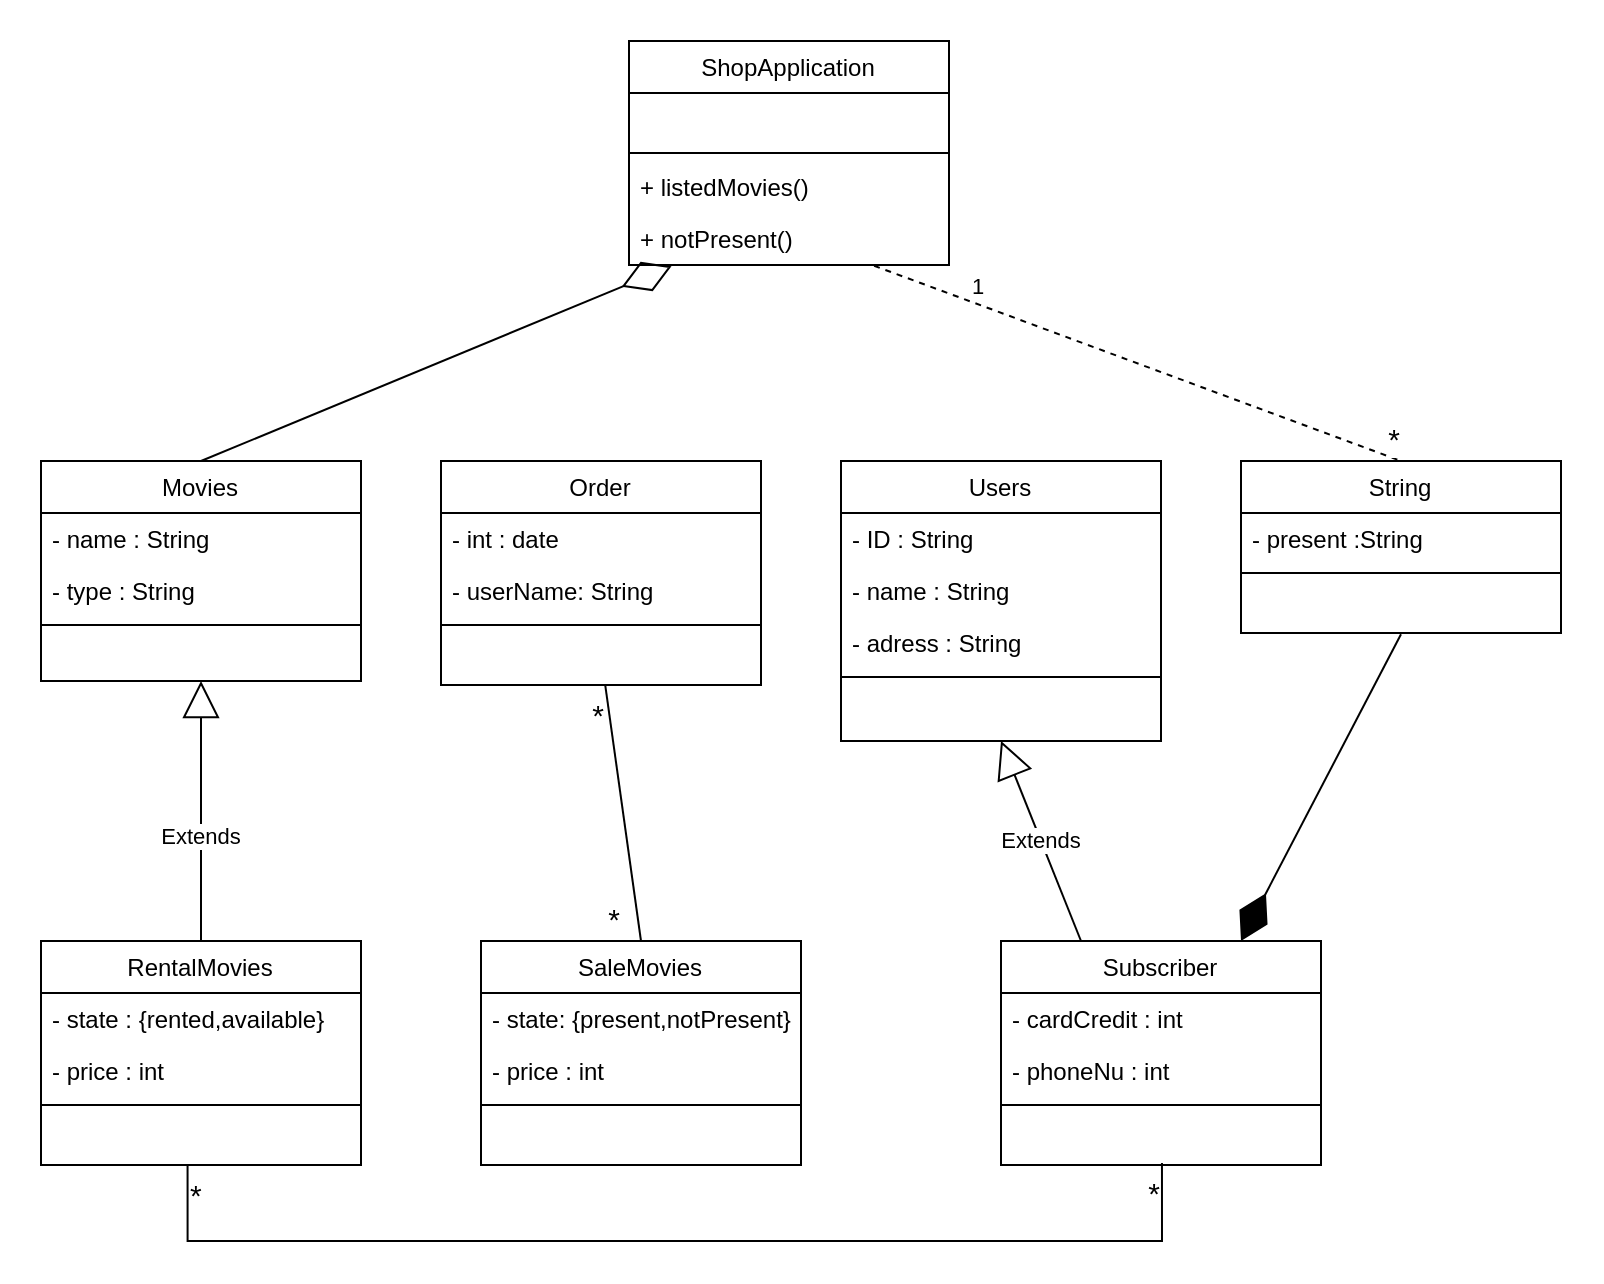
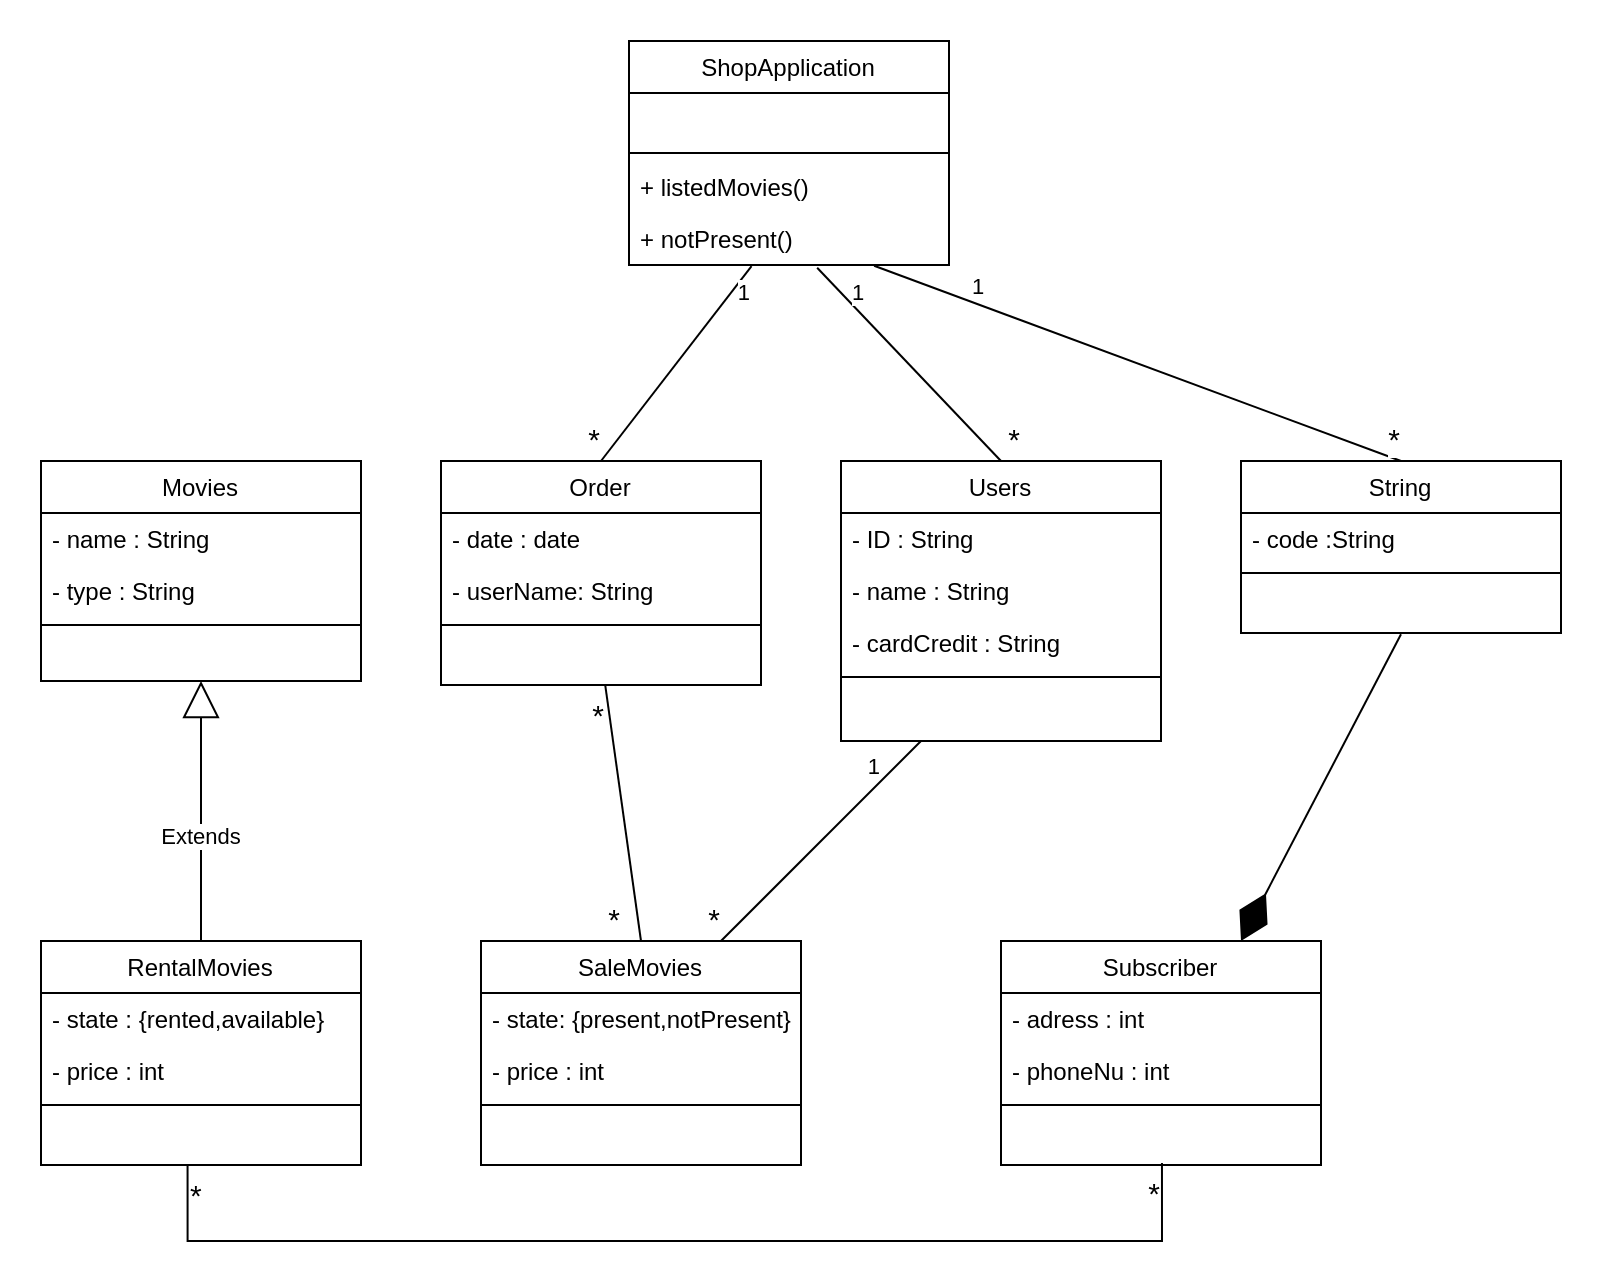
+ <mxCell id="50" value="" style="endArrow=none;html=1;rounded=0;exitX=0.383;exitY=1.023;exitDx=0;exitDy=0;exitPerimeter=0;entryX=0.5;entryY=0;entryDx=0;entryDy=0;" edge="1" parent="1" source="15" target="37"><mxGeometry relative="1" as="geometry"><mxPoint x="333.52" y="144.21" as="sourcePoint" /><mxPoint x="560" y="250" as="targetPoint" /></mxGeometry></mxCell>
+ <mxCell id="51" value="1" style="edgeLabel;resizable=0;html=1;align=right;verticalAlign=top;" connectable="0" vertex="1" parent="50"><mxGeometry x="-1" relative="1" as="geometry" /></mxCell>
+ <mxCell id="52" value="*" style="edgeLabel;resizable=0;html=1;align=right;verticalAlign=bottom;fontSize=15;" connectable="0" vertex="1" parent="50"><mxGeometry x="1" relative="1" as="geometry" /></mxCell>
+ <mxCell id="47" value="" style="endArrow=none;html=1;rounded=0;exitX=0.588;exitY=1.054;exitDx=0;exitDy=0;exitPerimeter=0;entryX=0.5;entryY=0;entryDx=0;entryDy=0;" edge="1" parent="1" source="15" target="6"><mxGeometry relative="1" as="geometry"><mxPoint x="352.56" y="142.39" as="sourcePoint" /><mxPoint x="790" y="210" as="targetPoint" /></mxGeometry></mxCell>
+ <mxCell id="48" value="1" style="edgeLabel;resizable=0;html=1;align=left;verticalAlign=top;" connectable="0" vertex="1" parent="47"><mxGeometry x="-1" relative="1" as="geometry"><mxPoint x="16" as="offset" /></mxGeometry></mxCell>
+ <mxCell id="49" value="&lt;font style=&quot;font-size: 15px&quot;&gt;*&lt;br&gt;&lt;/font&gt;" style="edgeLabel;resizable=0;html=1;align=right;verticalAlign=bottom;" connectable="0" vertex="1" parent="47"><mxGeometry x="1" relative="1" as="geometry"><mxPoint x="10" as="offset" /></mxGeometry></mxCell>
- <mxCell id="34" value="" style="endArrow=none;html=1;rounded=0;exitX=0.766;exitY=1.015;exitDx=0;exitDy=0;exitPerimeter=0;entryX=0.5;entryY=0;entryDx=0;entryDy=0;dashed=1;" edge="1" parent="1" source="15" target="17"><mxGeometry relative="1" as="geometry"><mxPoint x="290" y="350" as="sourcePoint" /><mxPoint x="450" y="350" as="targetPoint" /></mxGeometry></mxCell>
+ <mxCell id="34" value="" style="endArrow=none;html=1;rounded=0;exitX=0.766;exitY=1.015;exitDx=0;exitDy=0;exitPerimeter=0;entryX=0.5;entryY=0;entryDx=0;entryDy=0;" edge="1" parent="1" source="15" target="17"><mxGeometry relative="1" as="geometry"><mxPoint x="290" y="350" as="sourcePoint" /><mxPoint x="450" y="350" as="targetPoint" /></mxGeometry></mxCell>
- <mxCell id="16" value="" style="endArrow=diamondThin;endFill=0;endSize=24;html=1;rounded=0;entryX=0.133;entryY=1.023;entryDx=0;entryDy=0;entryPerimeter=0;exitX=0.5;exitY=0;exitDx=0;exitDy=0;" edge="1" parent="1" source="2" target="15"><mxGeometry width="160" relative="1" as="geometry"><mxPoint x="310" y="200" as="sourcePoint" /><mxPoint x="470" y="200" as="targetPoint" /></mxGeometry></mxCell>
- <mxCell id="38" value="- int : date" style="text;strokeColor=none;fillColor=none;align=left;verticalAlign=top;spacingLeft=4;spacingRight=4;overflow=hidden;rotatable=0;points=[[0,0.5],[1,0.5]];portConstraint=eastwest;" vertex="1" parent="37"><mxGeometry y="26" width="160" height="26" as="geometry" /></mxCell>
+ <mxCell id="38" value="- date : date" style="text;strokeColor=none;fillColor=none;align=left;verticalAlign=top;spacingLeft=4;spacingRight=4;overflow=hidden;rotatable=0;points=[[0,0.5],[1,0.5]];portConstraint=eastwest;" vertex="1" parent="37"><mxGeometry y="26" width="160" height="26" as="geometry" /></mxCell>
- <mxCell id="18" value="- present :String" style="text;strokeColor=none;fillColor=none;align=left;verticalAlign=top;spacingLeft=4;spacingRight=4;overflow=hidden;rotatable=0;points=[[0,0.5],[1,0.5]];portConstraint=eastwest;" vertex="1" parent="17"><mxGeometry y="26" width="160" height="26" as="geometry" /></mxCell>
+ <mxCell id="18" value="- code :String" style="text;strokeColor=none;fillColor=none;align=left;verticalAlign=top;spacingLeft=4;spacingRight=4;overflow=hidden;rotatable=0;points=[[0,0.5],[1,0.5]];portConstraint=eastwest;" vertex="1" parent="17"><mxGeometry y="26" width="160" height="26" as="geometry" /></mxCell>
- <mxCell id="9" value="- adress : String" style="text;align=left;verticalAlign=top;spacingLeft=4;spacingRight=4;overflow=hidden;rotatable=0;points=[[0,0.5],[1,0.5]];portConstraint=eastwest;rounded=0;shadow=0;html=0;" parent="6" vertex="1"><mxGeometry y="78" width="160" height="26" as="geometry" /></mxCell>
+ <mxCell id="9" value="- cardCredit : String" style="text;align=left;verticalAlign=top;spacingLeft=4;spacingRight=4;overflow=hidden;rotatable=0;points=[[0,0.5],[1,0.5]];portConstraint=eastwest;rounded=0;shadow=0;html=0;" parent="6" vertex="1"><mxGeometry y="78" width="160" height="26" as="geometry" /></mxCell>
+ <mxCell id="56" value="" style="endArrow=none;html=1;rounded=0;verticalAlign=top;elbow=vertical;entryX=0.25;entryY=1;entryDx=0;entryDy=0;exitX=0.75;exitY=0;exitDx=0;exitDy=0;" edge="1" parent="1" source="42" target="6"><mxGeometry relative="1" as="geometry"><mxPoint x="330" y="390" as="sourcePoint" /><mxPoint x="490" y="390" as="targetPoint" /></mxGeometry></mxCell>
+ <mxCell id="57" value="*" style="edgeLabel;resizable=0;html=1;align=right;verticalAlign=bottom;fontSize=15;" connectable="0" vertex="1" parent="56"><mxGeometry x="-1" relative="1" as="geometry" /></mxCell>
+ <mxCell id="58" value="1" style="edgeLabel;resizable=0;html=1;align=right;verticalAlign=top;" connectable="0" vertex="1" parent="56"><mxGeometry x="1" relative="1" as="geometry"><mxPoint x="-20" as="offset" /></mxGeometry></mxCell>
- <mxCell id="33" value="Extends" style="endArrow=block;endSize=16;endFill=0;html=1;rounded=0;exitX=0.25;exitY=0;exitDx=0;exitDy=0;entryX=0.5;entryY=1;entryDx=0;entryDy=0;" edge="1" parent="1" source="21" target="6"><mxGeometry width="160" relative="1" as="geometry"><mxPoint x="220" y="462" as="sourcePoint" /><mxPoint x="220" y="388" as="targetPoint" /></mxGeometry></mxCell>
- <mxCell id="22" value="- cardCredit : int" style="text;strokeColor=none;fillColor=none;align=left;verticalAlign=top;spacingLeft=4;spacingRight=4;overflow=hidden;rotatable=0;points=[[0,0.5],[1,0.5]];portConstraint=eastwest;" vertex="1" parent="21"><mxGeometry y="26" width="160" height="26" as="geometry" /></mxCell>
+ <mxCell id="22" value="- adress : int" style="text;strokeColor=none;fillColor=none;align=left;verticalAlign=top;spacingLeft=4;spacingRight=4;overflow=hidden;rotatable=0;points=[[0,0.5],[1,0.5]];portConstraint=eastwest;" vertex="1" parent="21"><mxGeometry y="26" width="160" height="26" as="geometry" /></mxCell>
